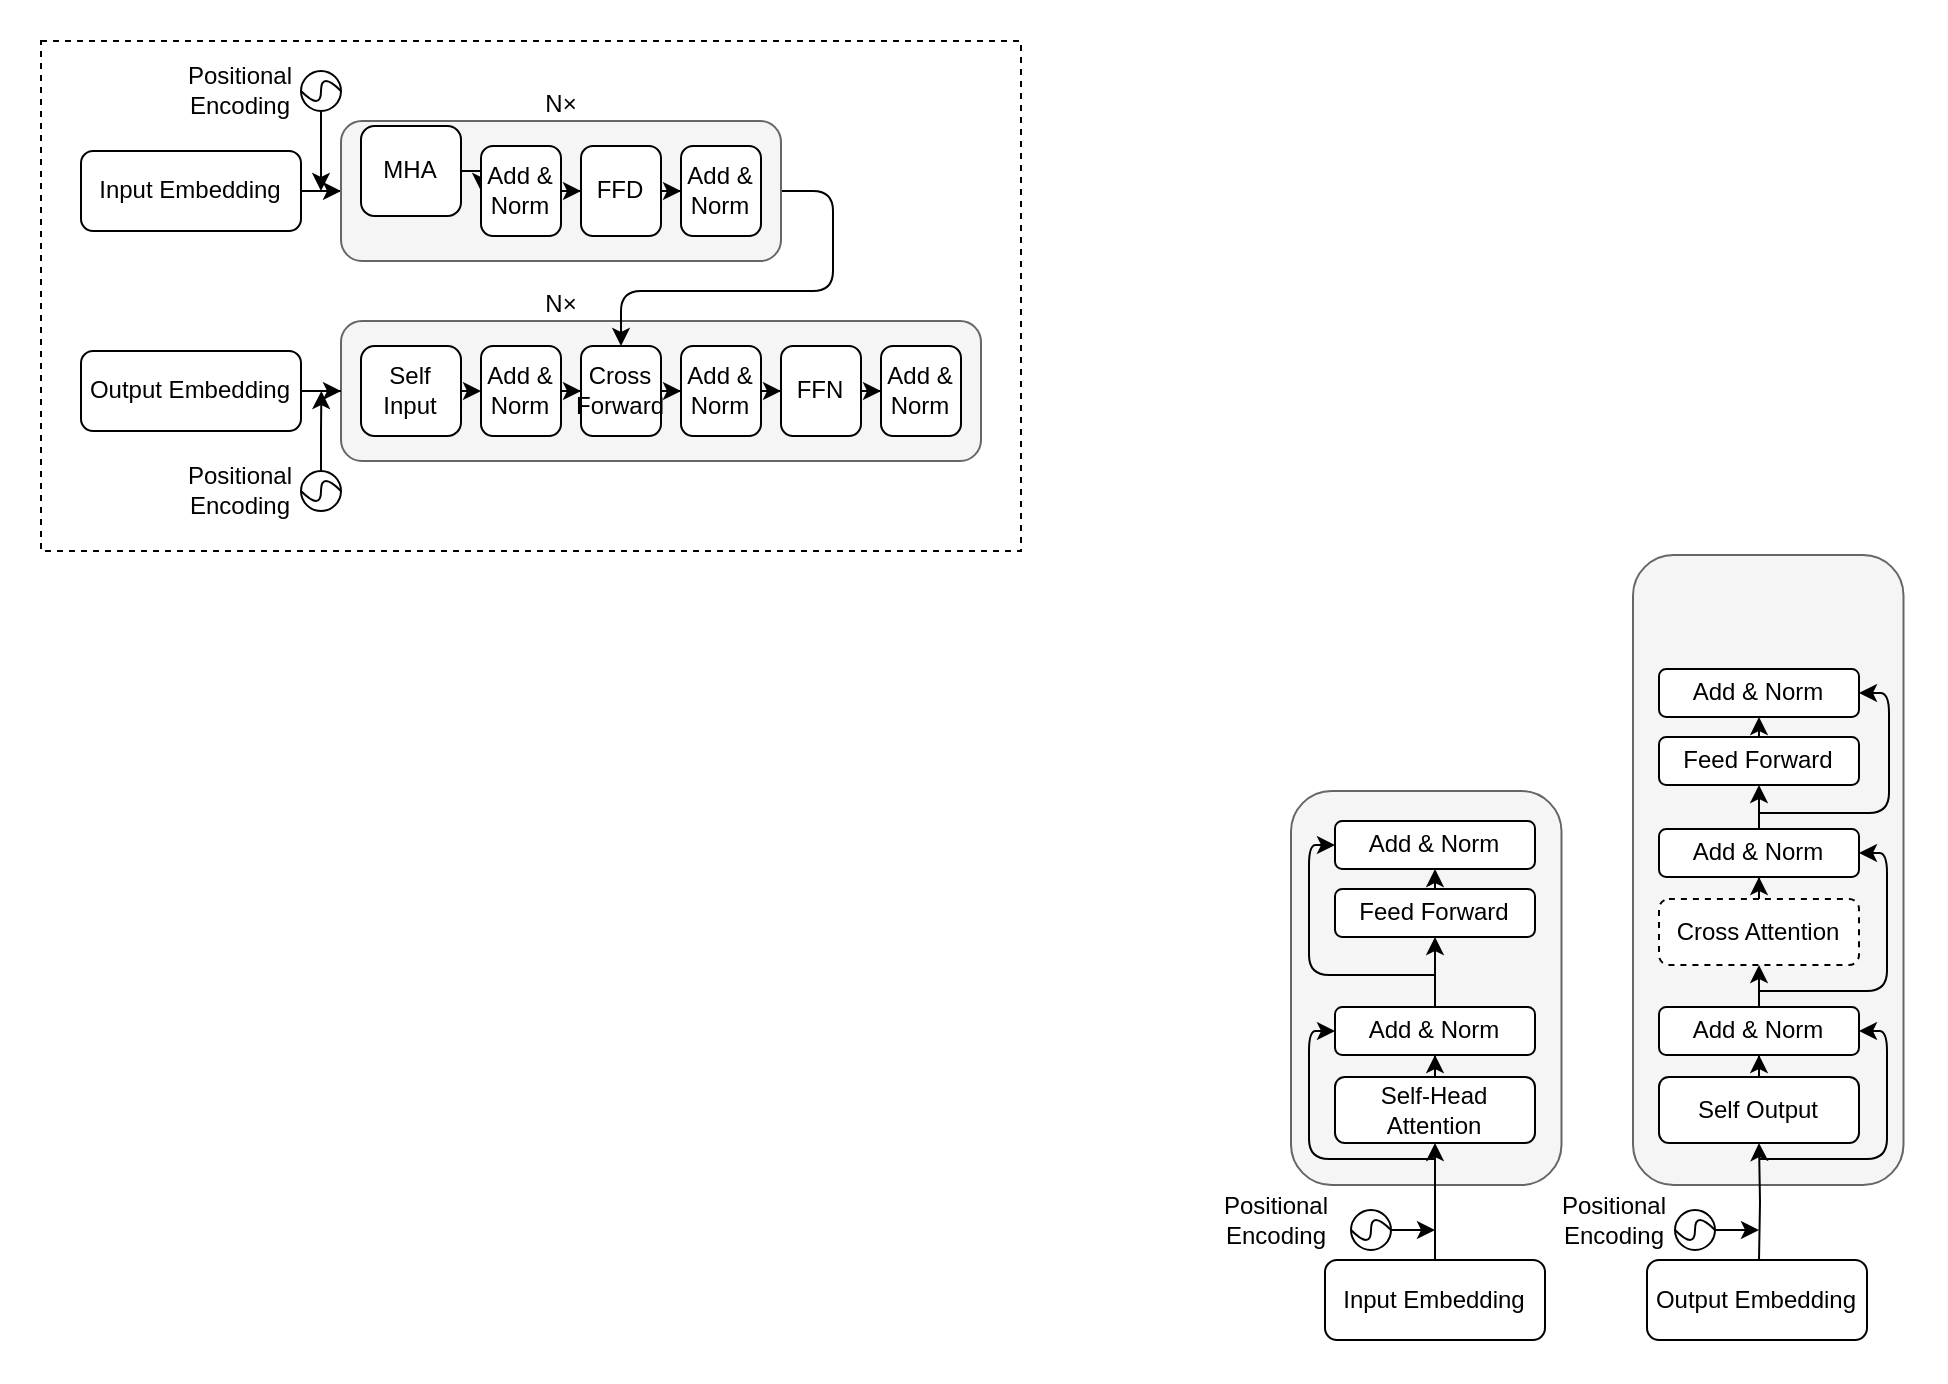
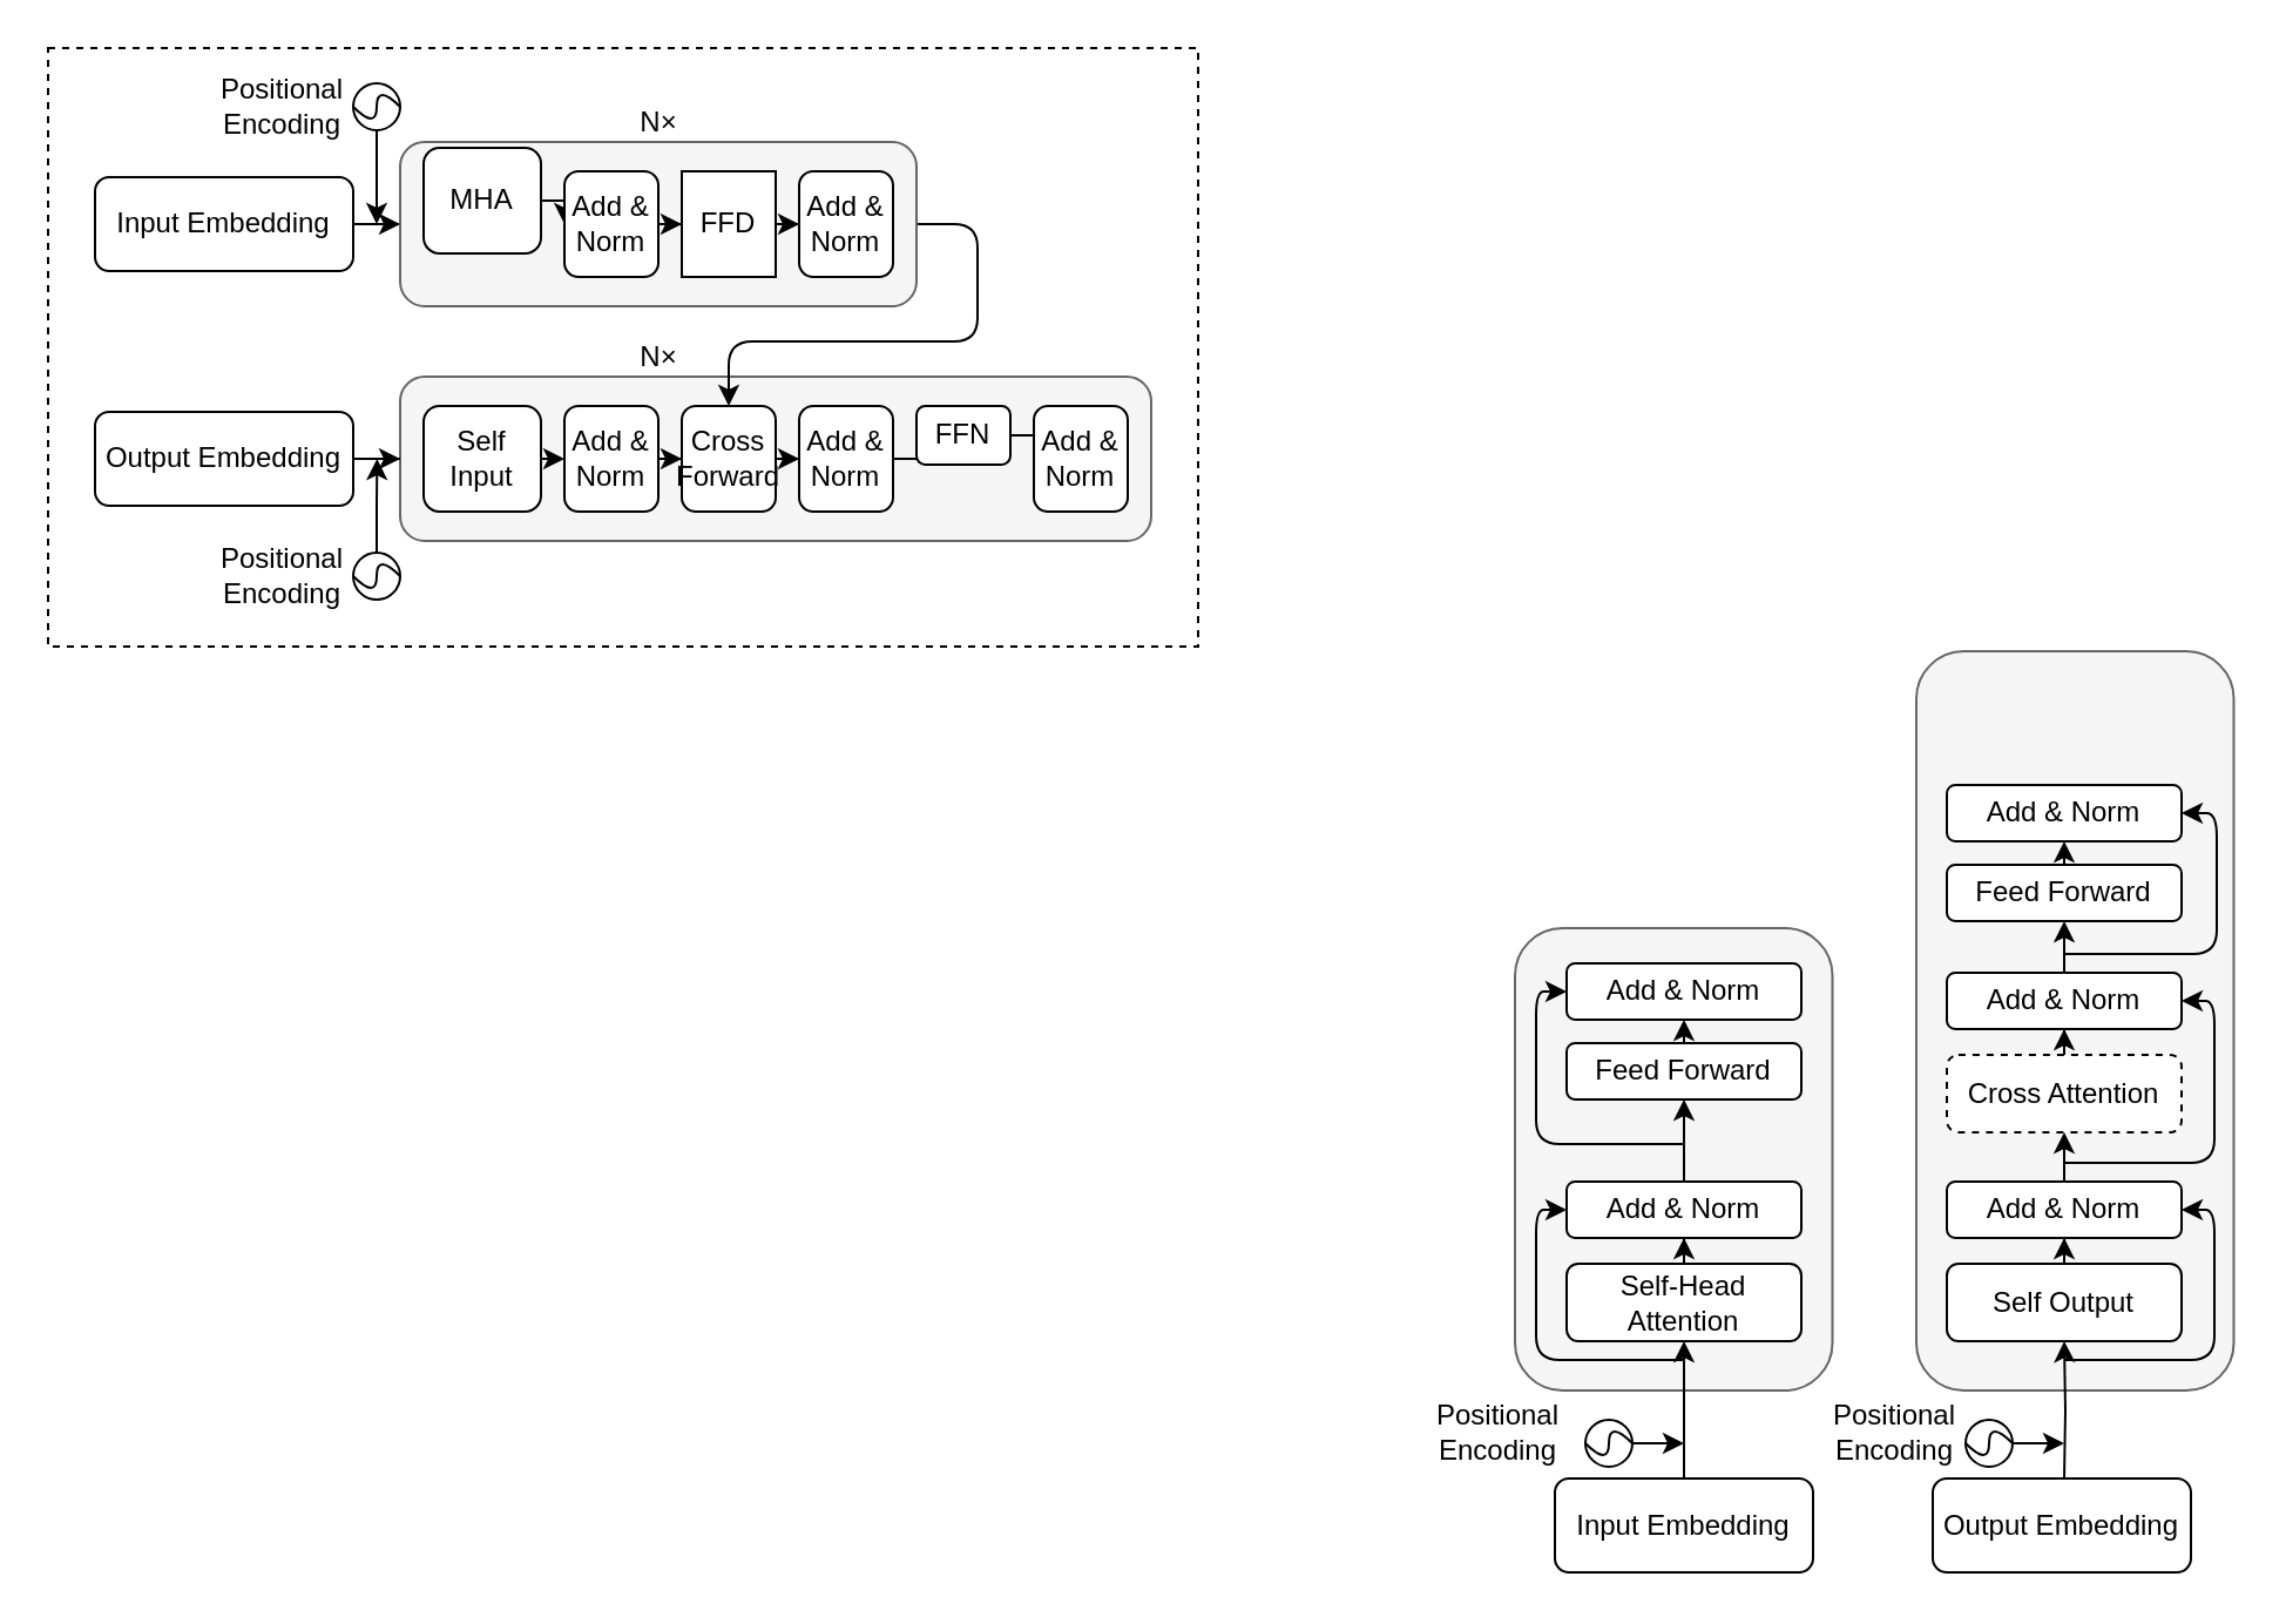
- <mxCell id="16" value="FFD" style="rounded=1;whiteSpace=wrap;html=1;" vertex="1" parent="1"><mxGeometry x="290" y="72.5" width="40" height="45" as="geometry" /></mxCell>
+ <mxCell id="16" value="FFD" style="whiteSpace=wrap;html=1;rounded=0;" vertex="1" parent="1"><mxGeometry x="290" y="72.5" width="40" height="45" as="geometry" /></mxCell>
- <mxCell id="29" value="FFN" style="rounded=1;whiteSpace=wrap;html=1;" vertex="1" parent="1"><mxGeometry x="390" y="172.5" width="40" height="45" as="geometry" /></mxCell>
+ <mxCell id="29" value="FFN" style="rounded=1;whiteSpace=wrap;html=1;" vertex="1" parent="1"><mxGeometry x="390" y="172.5" width="40" height="25" as="geometry" /></mxCell>
